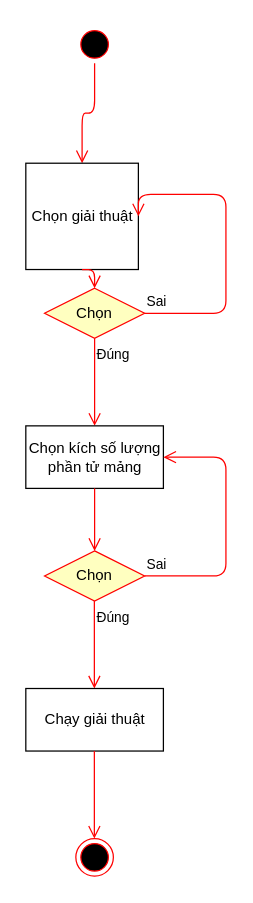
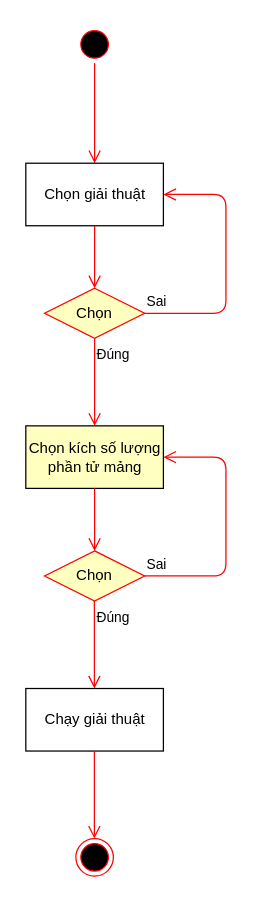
- <mxCell id="4" value="Chọn giải thuật" style="html=1;" vertex="1" parent="1"><mxGeometry x="20" y="130" width="90" height="85" as="geometry" /></mxCell>
+ <mxCell id="4" value="Chọn giải thuật" style="html=1;" vertex="1" parent="1"><mxGeometry x="20" y="130" width="110" height="50" as="geometry" /></mxCell>
- <mxCell id="9" value="Chọn kích số lượng &lt;br&gt;phần tử mảng" style="html=1;" vertex="1" parent="1"><mxGeometry x="20" y="340" width="110" height="50" as="geometry" /></mxCell>
+ <mxCell id="9" value="Chọn kích số lượng &lt;br&gt;phần tử mảng" style="html=1;fillColor=#ffffc0;" vertex="1" parent="1"><mxGeometry x="20" y="340" width="110" height="50" as="geometry" /></mxCell>
